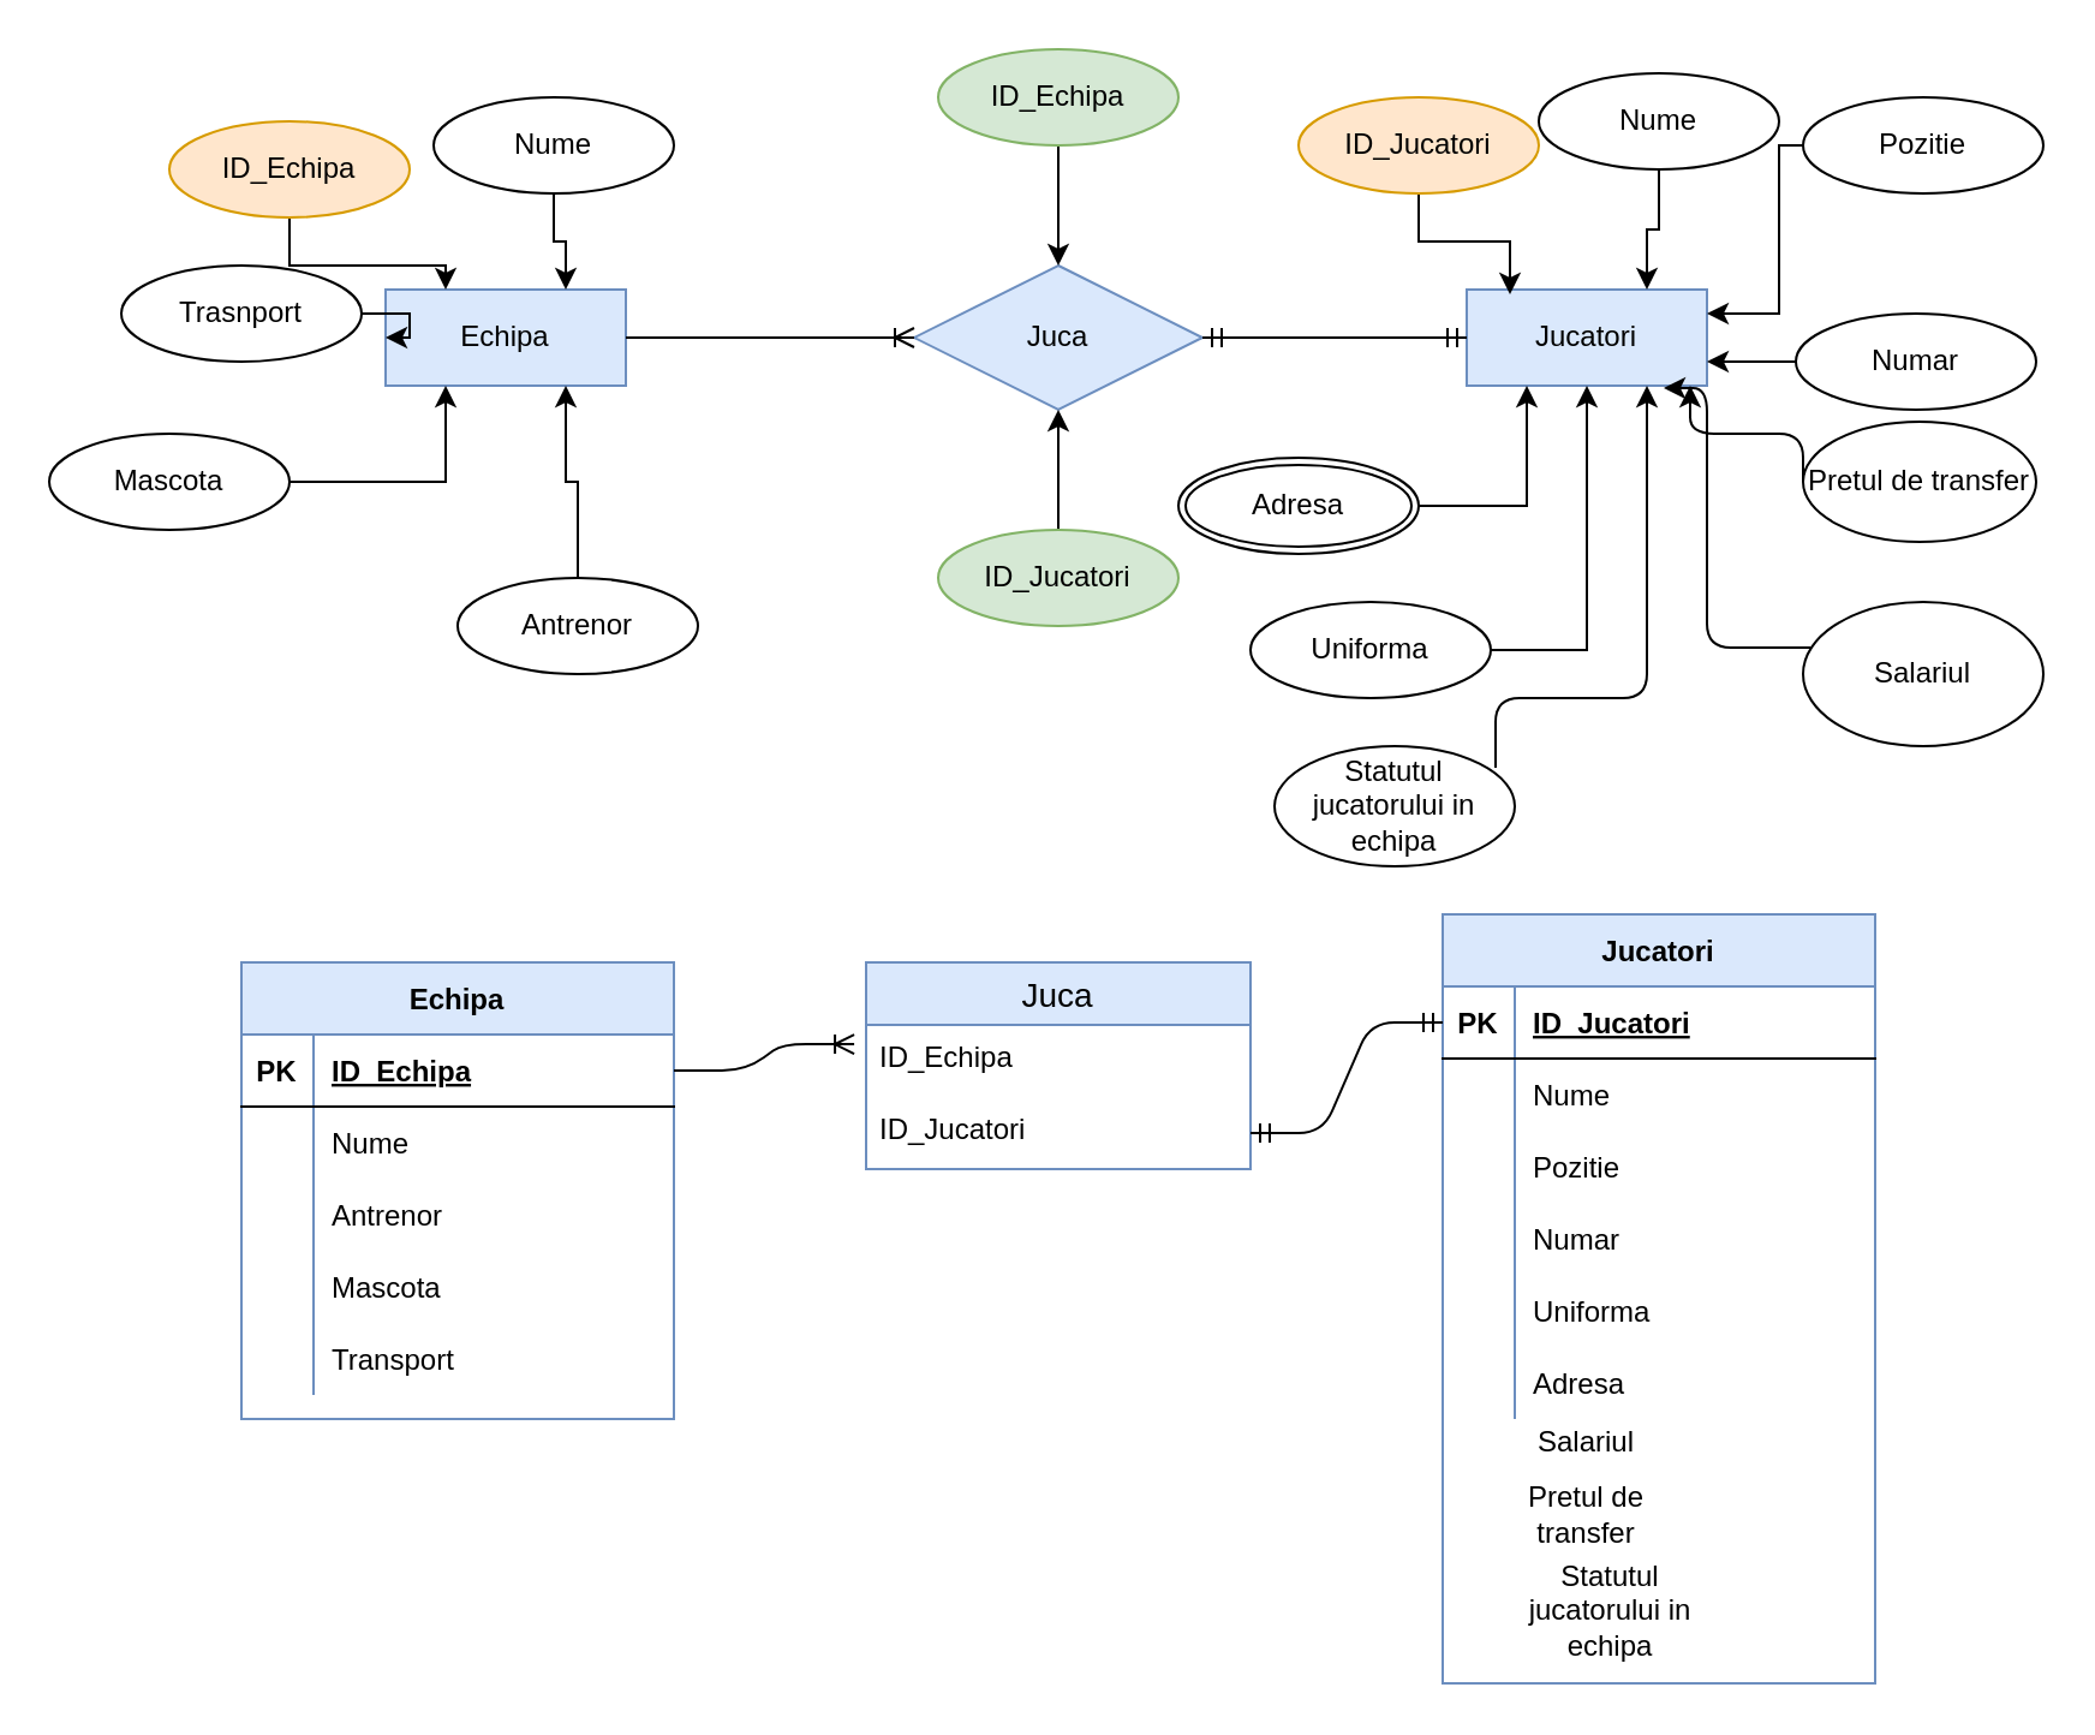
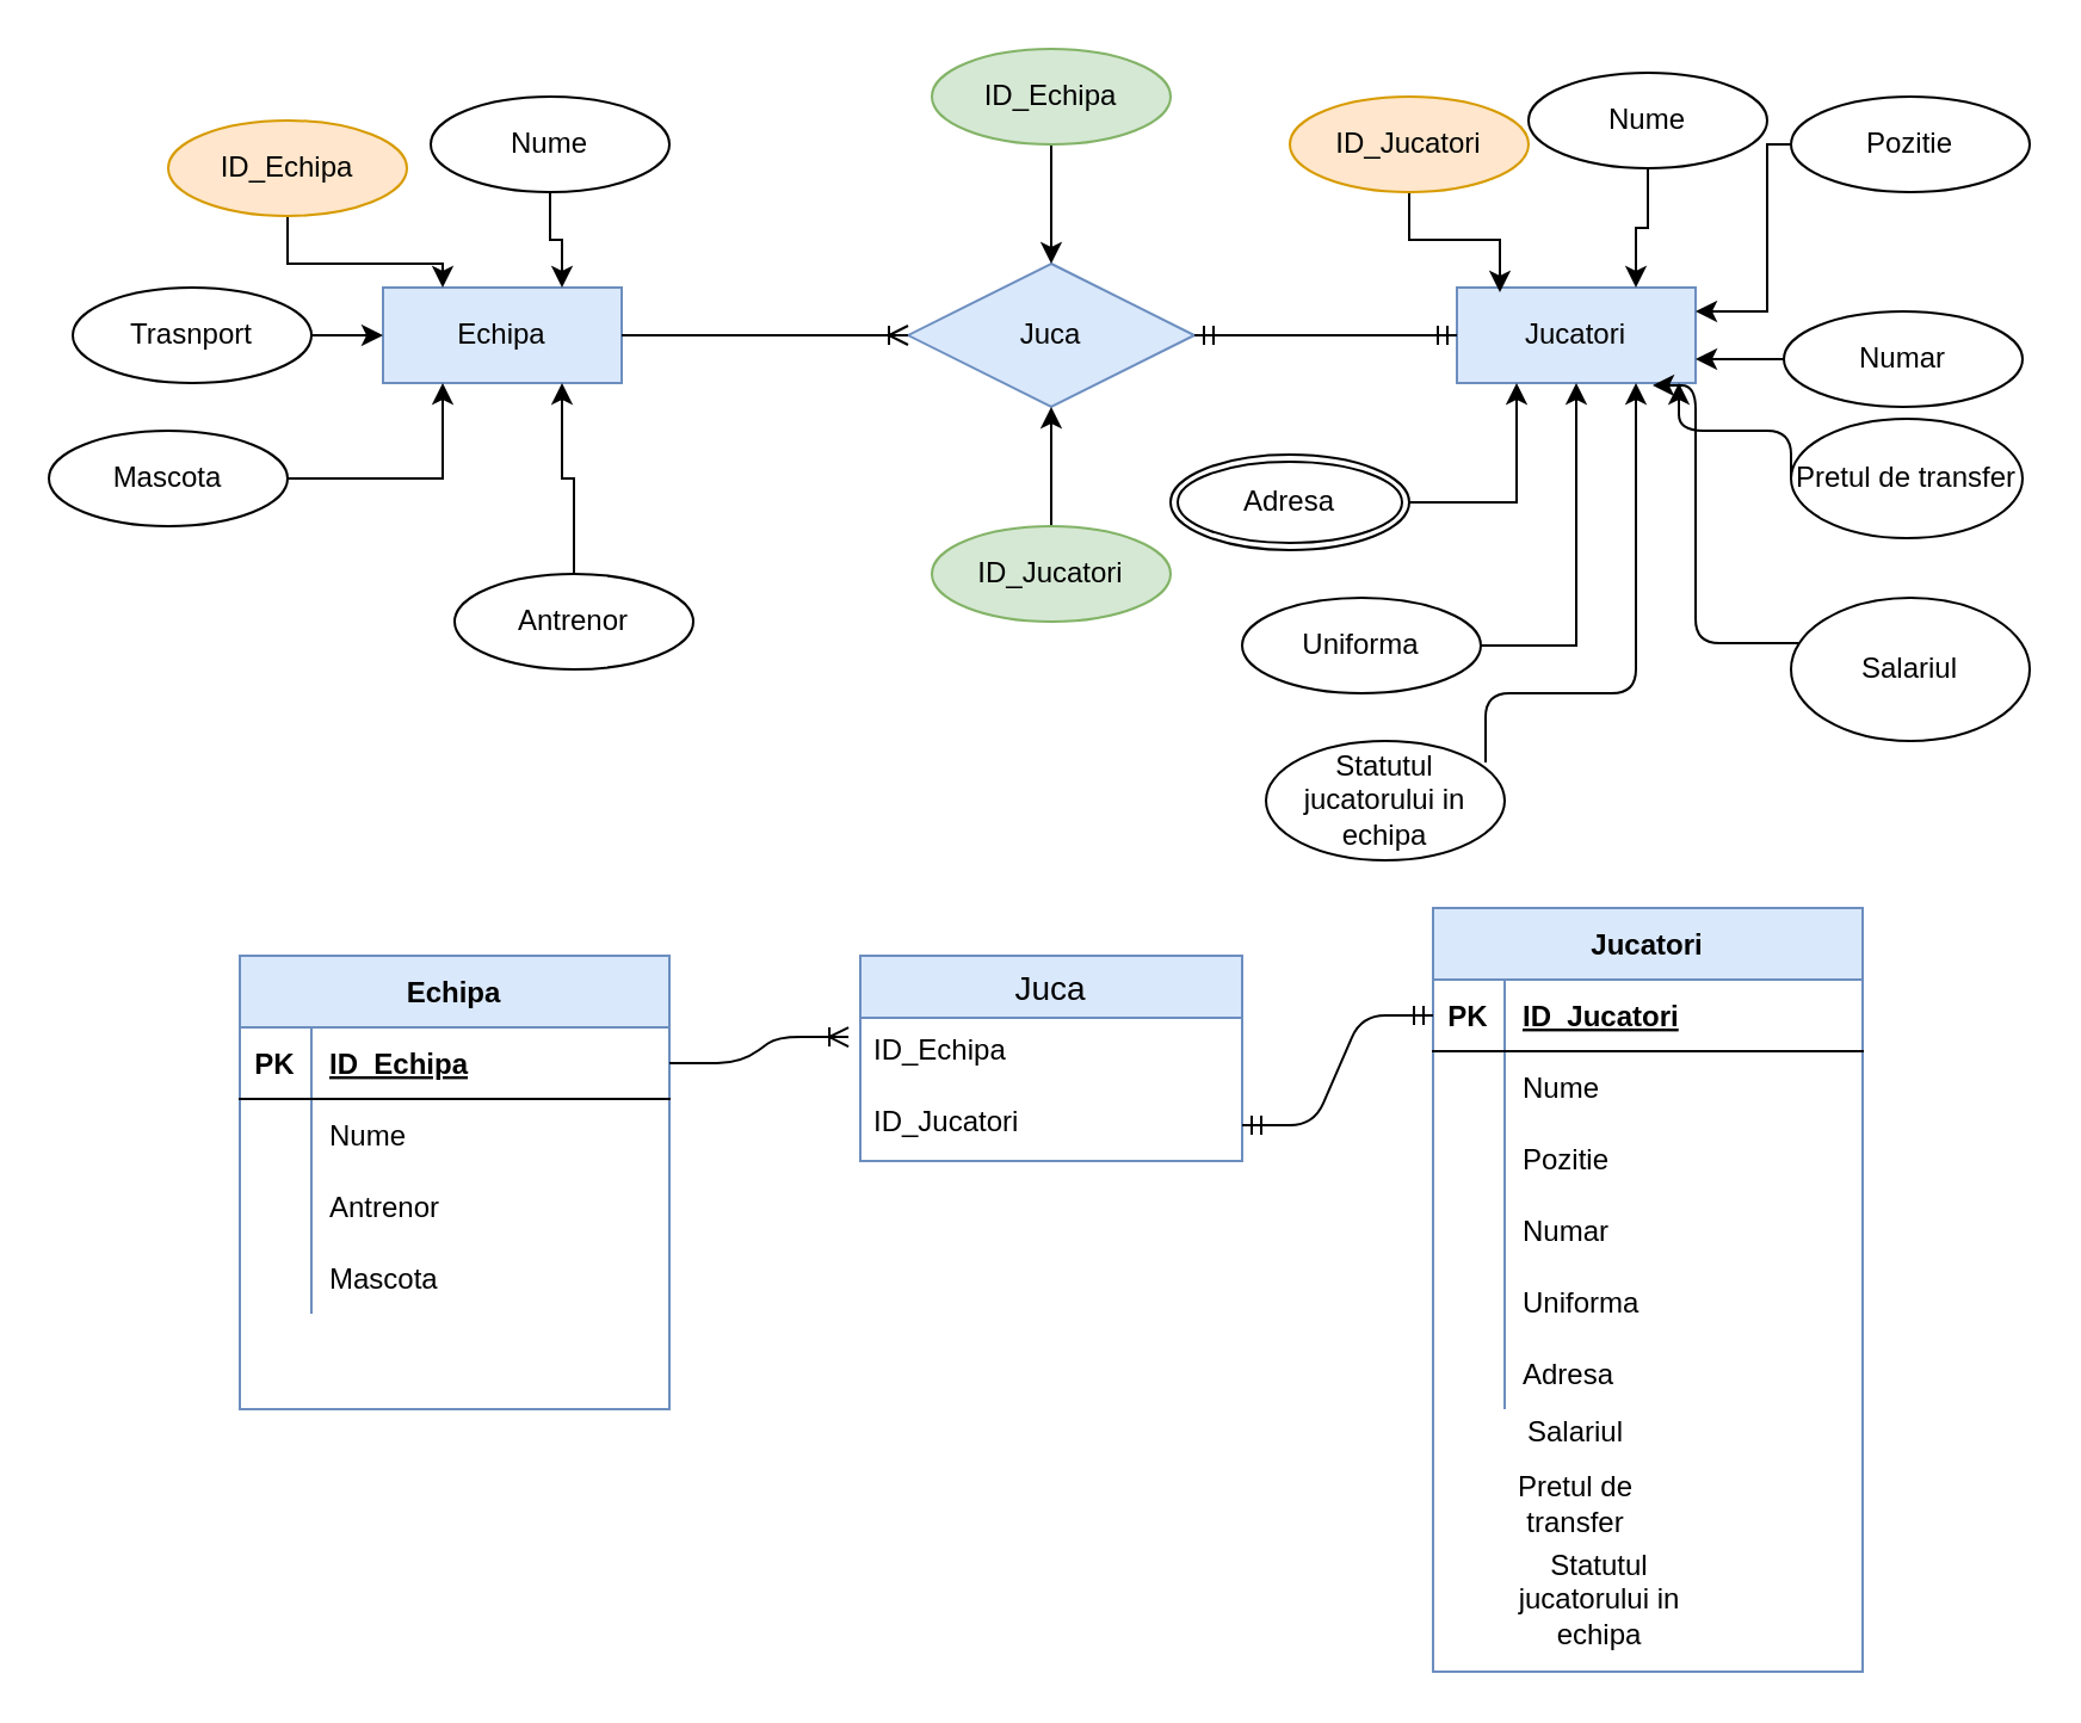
- <mxCell id="58" value="Trasnport" style="ellipse;whiteSpace=wrap;html=1;align=center;" parent="1" vertex="1"><mxGeometry x="50" y="110" width="100" height="40" as="geometry" /></mxCell>
+ <mxCell id="58" value="Trasnport" style="ellipse;whiteSpace=wrap;html=1;align=center;" parent="1" vertex="1"><mxGeometry x="30" y="120" width="100" height="40" as="geometry" /></mxCell>
- <mxCell id="20" value="Transport" style="shape=partialRectangle;connectable=0;fillColor=none;top=0;left=0;bottom=0;right=0;align=left;spacingLeft=6;overflow=hidden;" parent="18" vertex="1"><mxGeometry x="30" width="150" height="30" as="geometry" /></mxCell>
